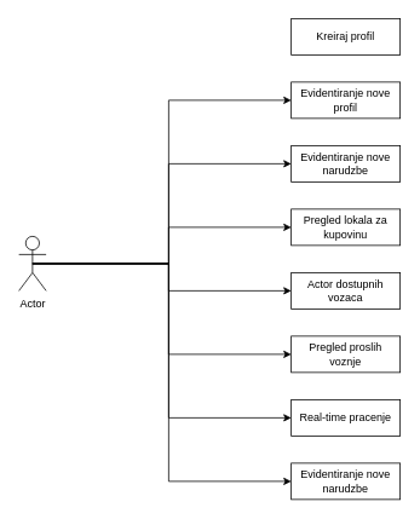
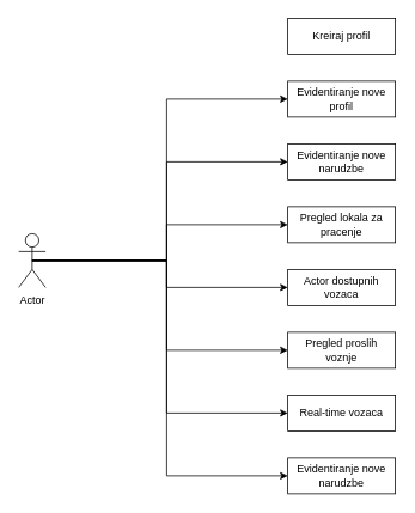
- <mxCell id="13" value="&lt;div&gt;Pregled lokala za kupovinu&lt;/div&gt;" style="rounded=0;whiteSpace=wrap;html=1;" vertex="1" parent="1"><mxGeometry x="320" y="230" width="120" height="40" as="geometry" /></mxCell>
+ <mxCell id="13" value="&lt;div&gt;Pregled lokala za pracenje&lt;/div&gt;" style="rounded=0;whiteSpace=wrap;html=1;" vertex="1" parent="1"><mxGeometry x="320" y="230" width="120" height="40" as="geometry" /></mxCell>
- <mxCell id="16" value="Real-time pracenje" style="rounded=0;whiteSpace=wrap;html=1;" vertex="1" parent="1"><mxGeometry x="320" y="440" width="120" height="40" as="geometry" /></mxCell>
+ <mxCell id="16" value="Real-time vozaca" style="rounded=0;whiteSpace=wrap;html=1;" vertex="1" parent="1"><mxGeometry x="320" y="440" width="120" height="40" as="geometry" /></mxCell>
